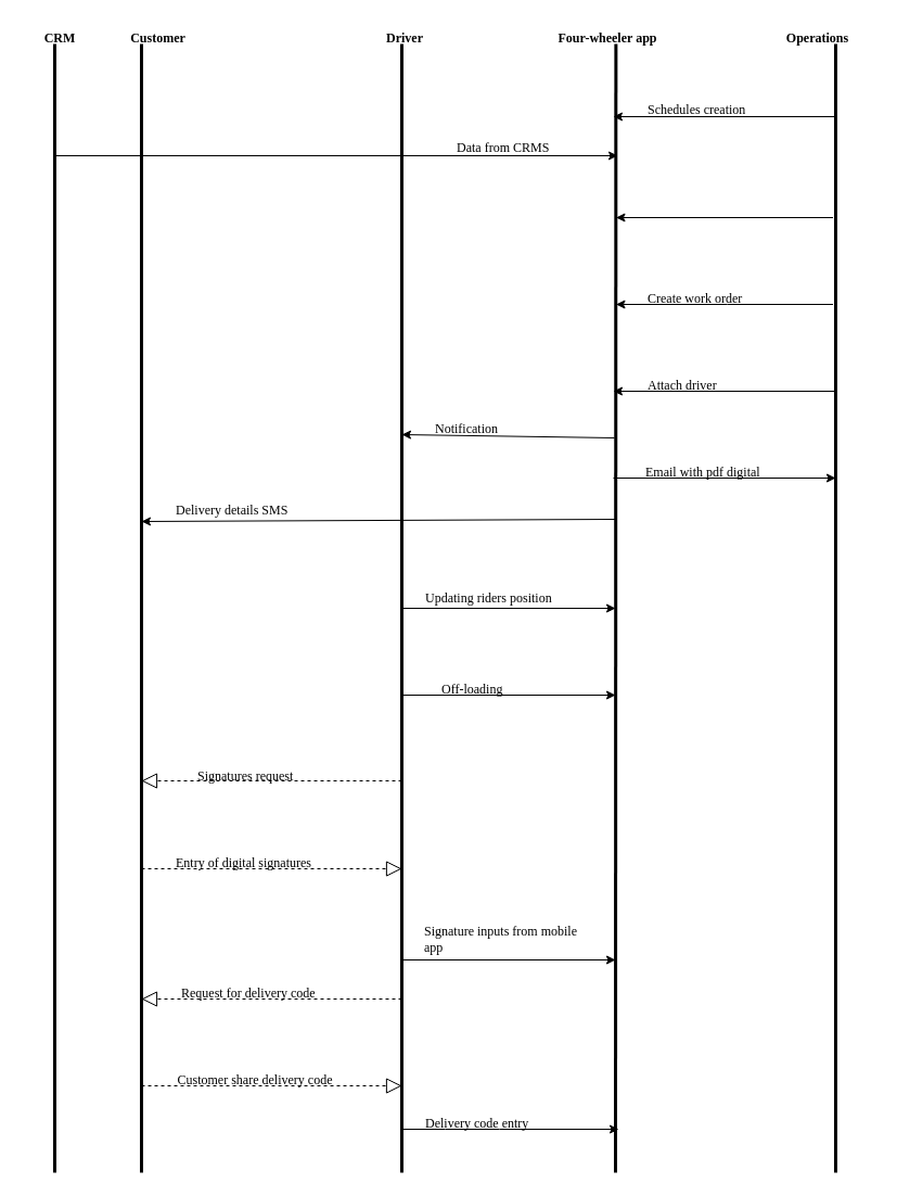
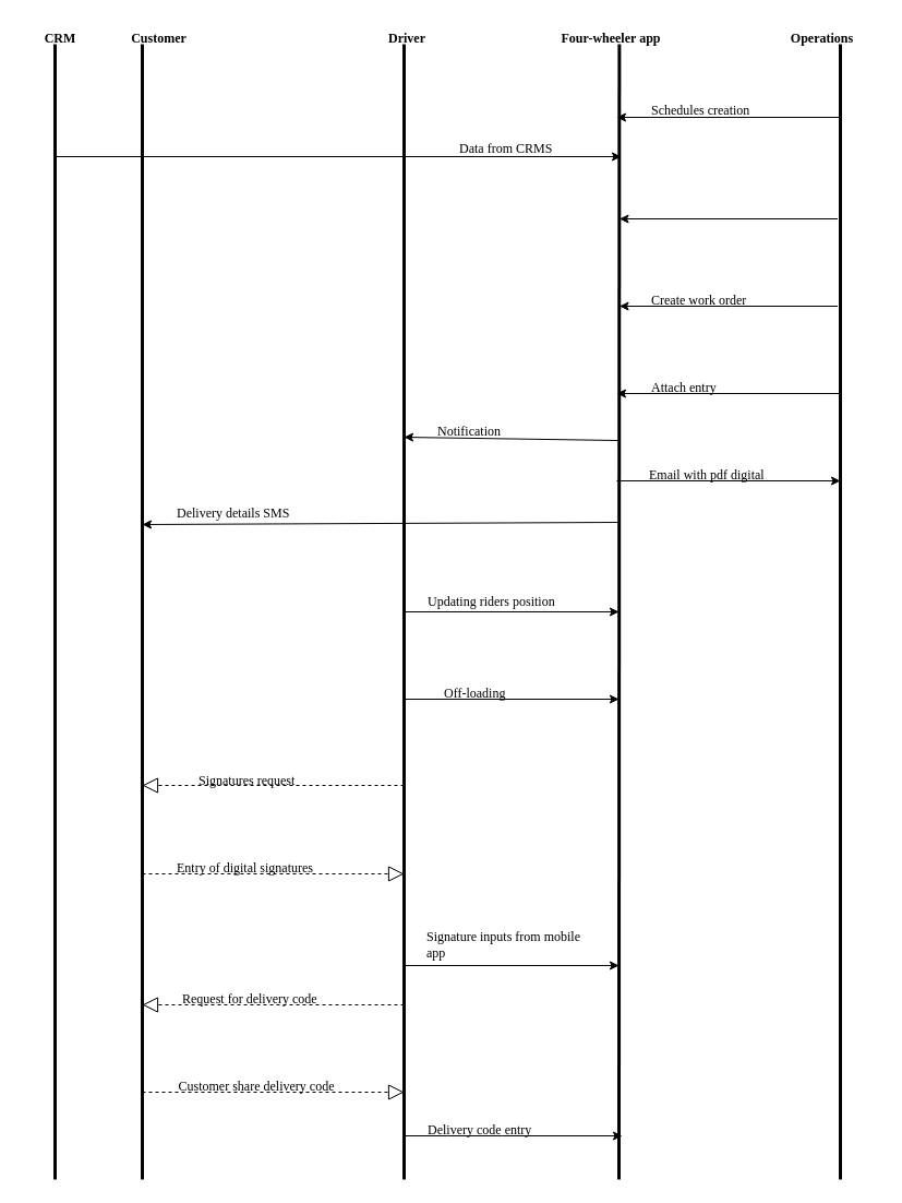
- <mxCell id="17" value="&lt;font face=&quot;Verdana&quot;&gt;Attach driver&lt;/font&gt;" style="text;html=1;align=left;verticalAlign=middle;whiteSpace=wrap;rounded=0;" parent="1" vertex="1"><mxGeometry x="595" y="340" width="95" height="30" as="geometry" /></mxCell>
+ <mxCell id="17" value="&lt;font face=&quot;Verdana&quot;&gt;Attach entry&lt;/font&gt;" style="text;html=1;align=left;verticalAlign=middle;whiteSpace=wrap;rounded=0;" parent="1" vertex="1"><mxGeometry x="595" y="340" width="95" height="30" as="geometry" /></mxCell>
